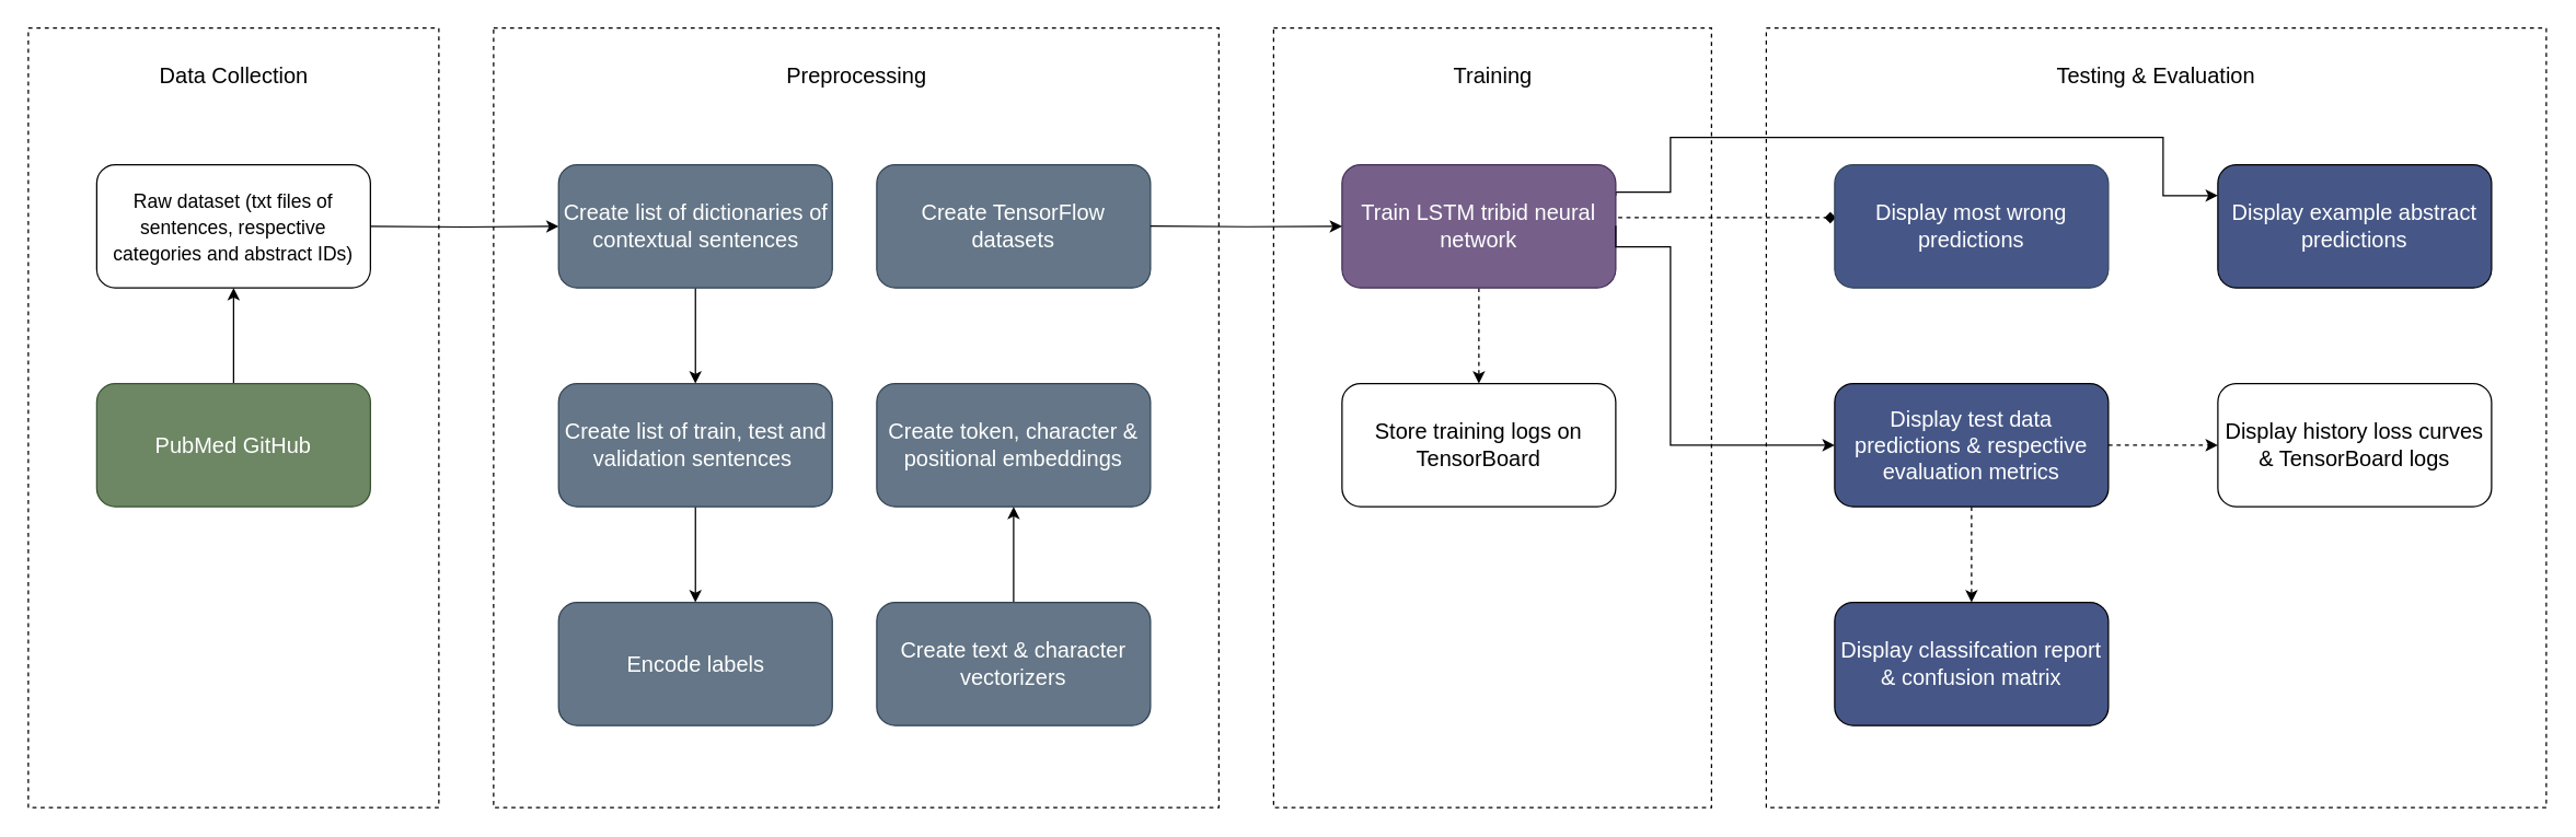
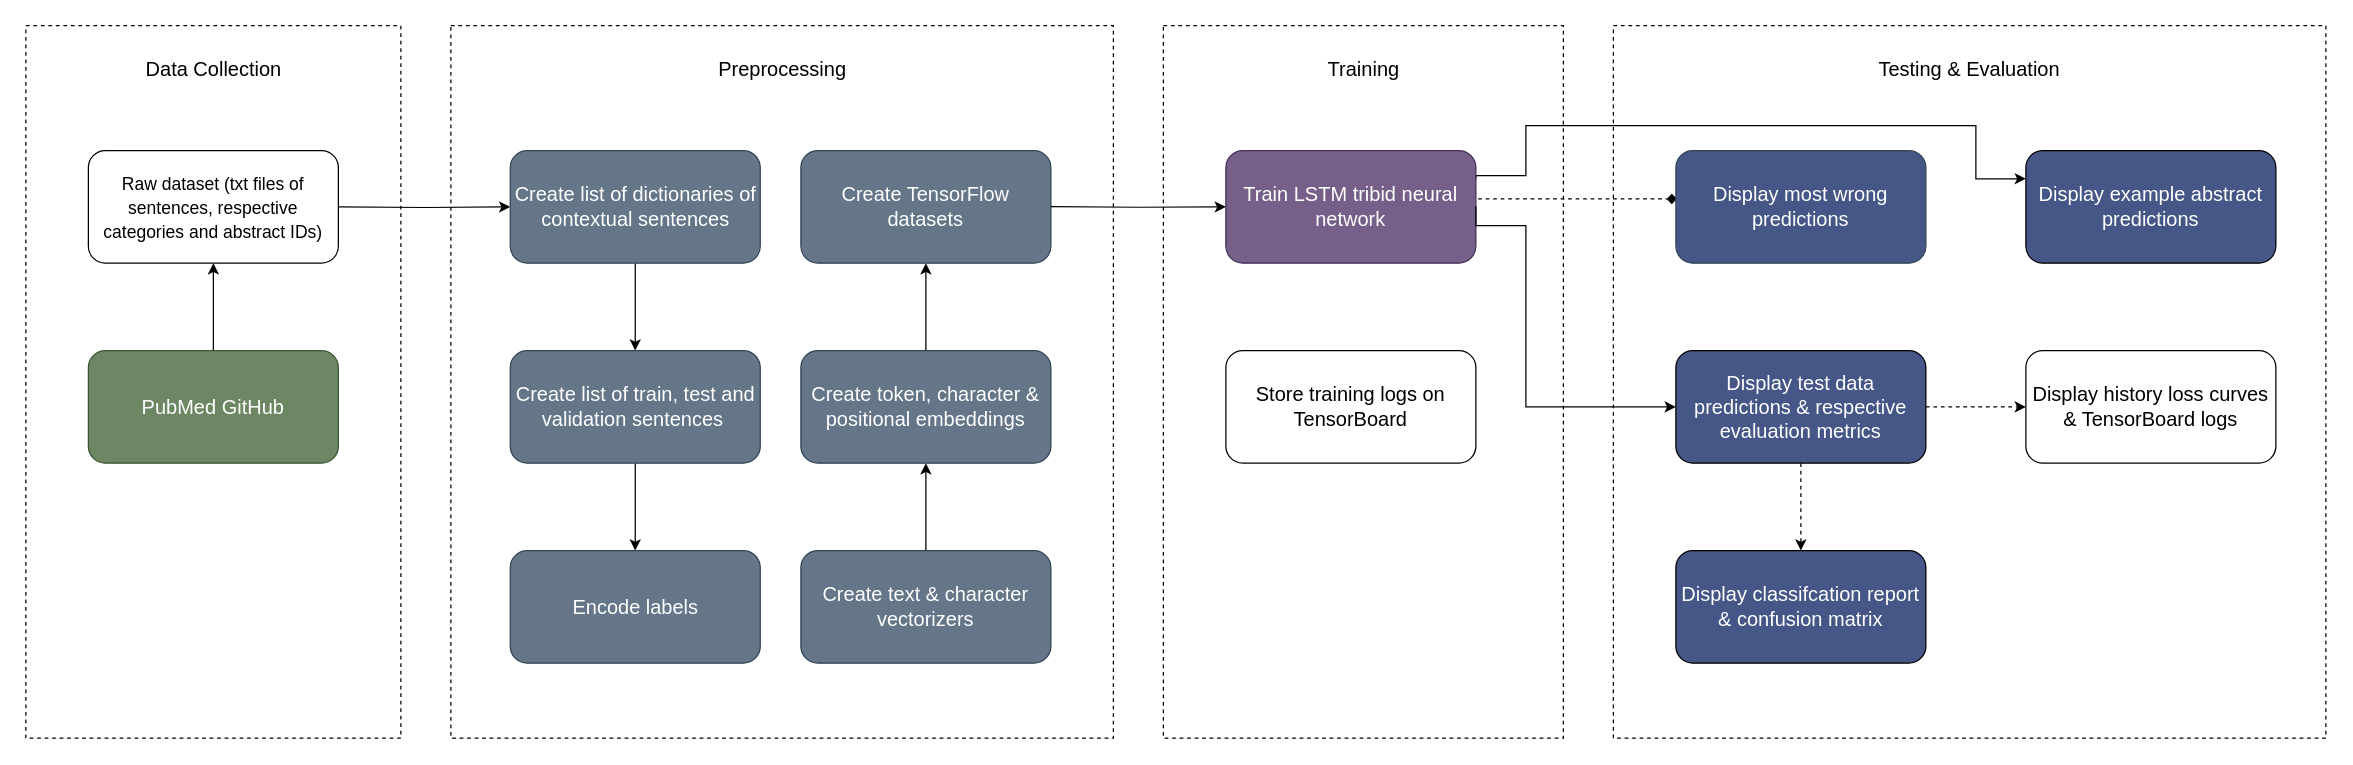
- <mxCell id="22" value="" style="edgeStyle=orthogonalEdgeStyle;rounded=0;orthogonalLoop=1;jettySize=auto;html=1;fontSize=16;strokeColor=default;dashed=1;" edge="1" source="25" target="26" parent="1"><mxGeometry relative="1" as="geometry" /></mxCell>
+ <mxCell id="17" value="" style="edgeStyle=orthogonalEdgeStyle;rounded=0;orthogonalLoop=1;jettySize=auto;html=1;fontSize=16;" edge="1" parent="1" source="18" target="16"><mxGeometry relative="1" as="geometry" /></mxCell>
